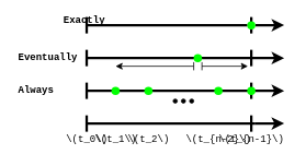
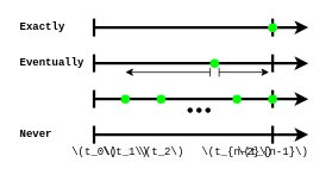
- <mxCell id="4" value="Exactly" style="text;html=1;align=left;verticalAlign=middle;resizable=0;points=[];autosize=1;strokeColor=none;fillColor=none;fontFamily=Courier New;fontSize=12;fontStyle=1" parent="1" vertex="1"><mxGeometry x="75" y="15" width="70" height="20" as="geometry" /></mxCell>
+ <mxCell id="4" value="Exactly" style="text;html=1;align=left;verticalAlign=middle;resizable=0;points=[];autosize=1;strokeColor=none;fillColor=none;fontFamily=Courier New;fontSize=12;fontStyle=1" parent="1" vertex="1"><mxGeometry x="20" y="20" width="70" height="20" as="geometry" /></mxCell>
- <mxCell id="6" value="Always" style="text;html=1;align=left;verticalAlign=middle;resizable=0;points=[];autosize=1;strokeColor=none;fillColor=none;fontFamily=Courier New;fontStyle=1" parent="1" vertex="1"><mxGeometry x="20" y="100" width="60" height="20" as="geometry" /></mxCell>
+ <mxCell id="33" value="Never" style="text;html=1;align=left;verticalAlign=middle;resizable=0;points=[];autosize=1;strokeColor=none;fillColor=none;fontFamily=Courier New;fontSize=12;fontStyle=1" vertex="1" parent="1"><mxGeometry x="20" y="140" width="50" height="20" as="geometry" /></mxCell>
